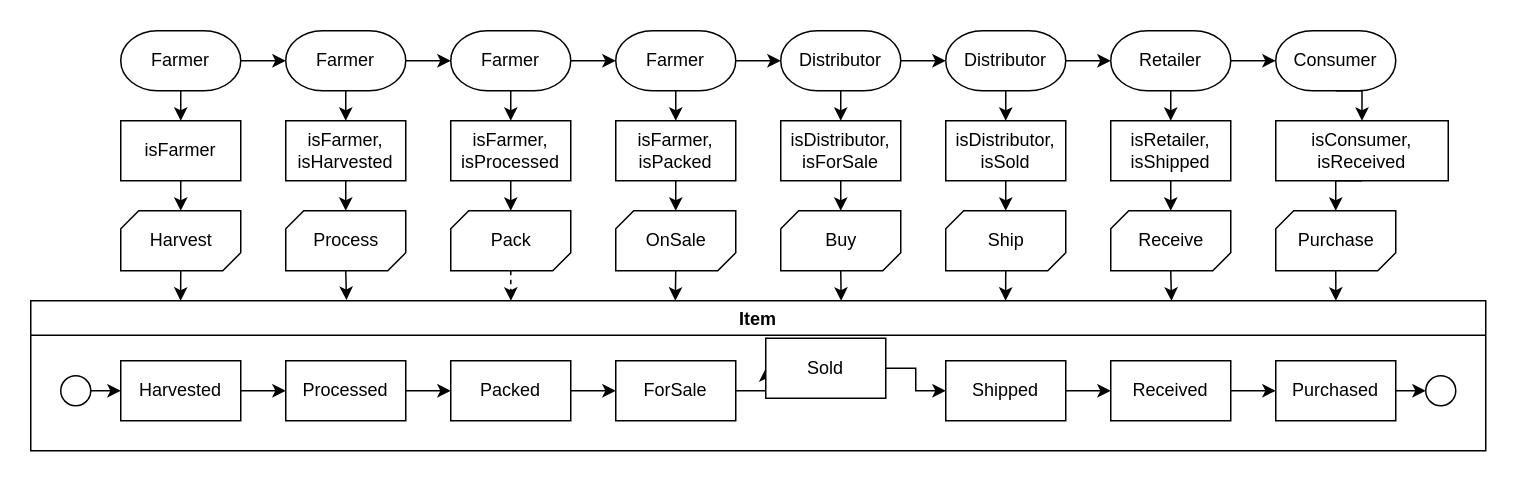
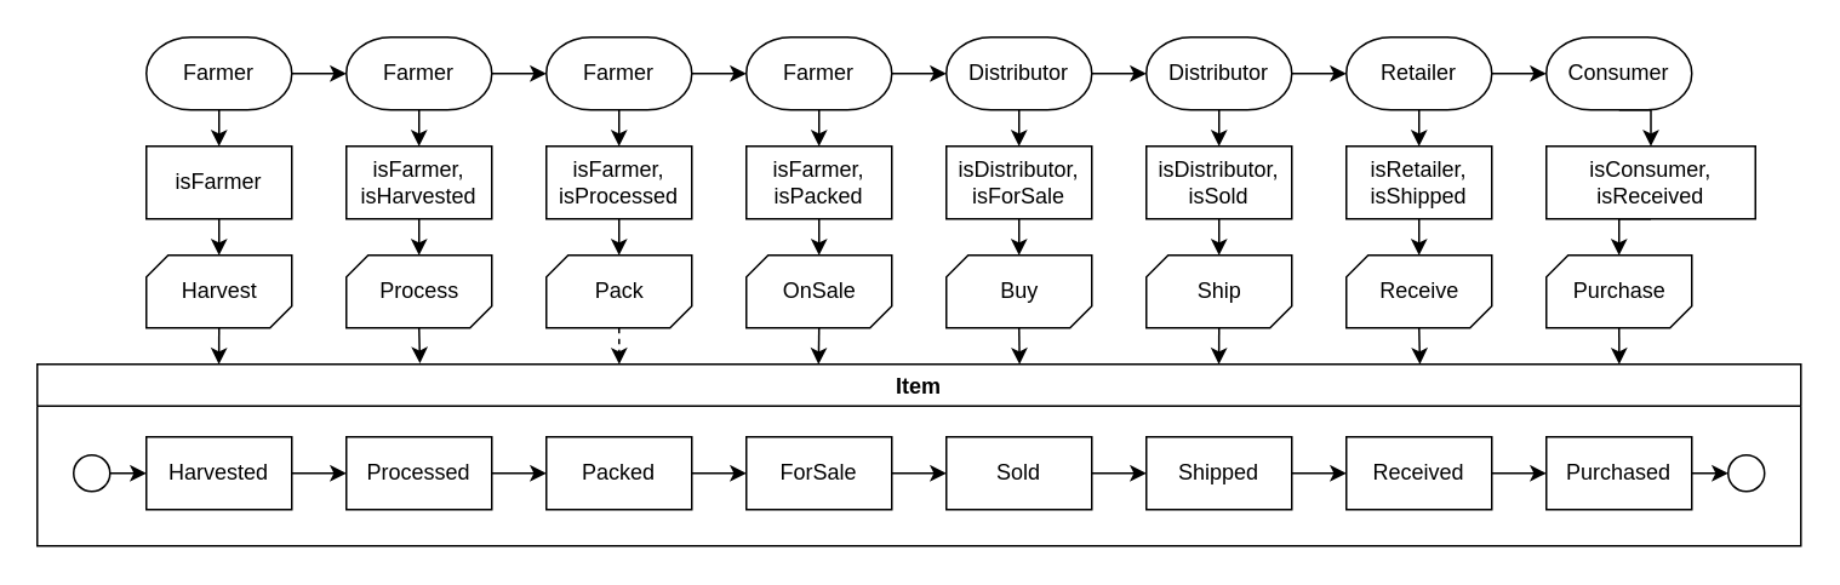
- <mxCell id="12" value="Sold" style="rounded=0;whiteSpace=wrap;html=1;strokeWidth=1;" vertex="1" parent="2"><mxGeometry x="490" y="25" width="80" height="40" as="geometry" /></mxCell>
+ <mxCell id="12" value="Sold" style="rounded=0;whiteSpace=wrap;html=1;strokeWidth=1;" vertex="1" parent="2"><mxGeometry x="500" y="40" width="80" height="40" as="geometry" /></mxCell>
